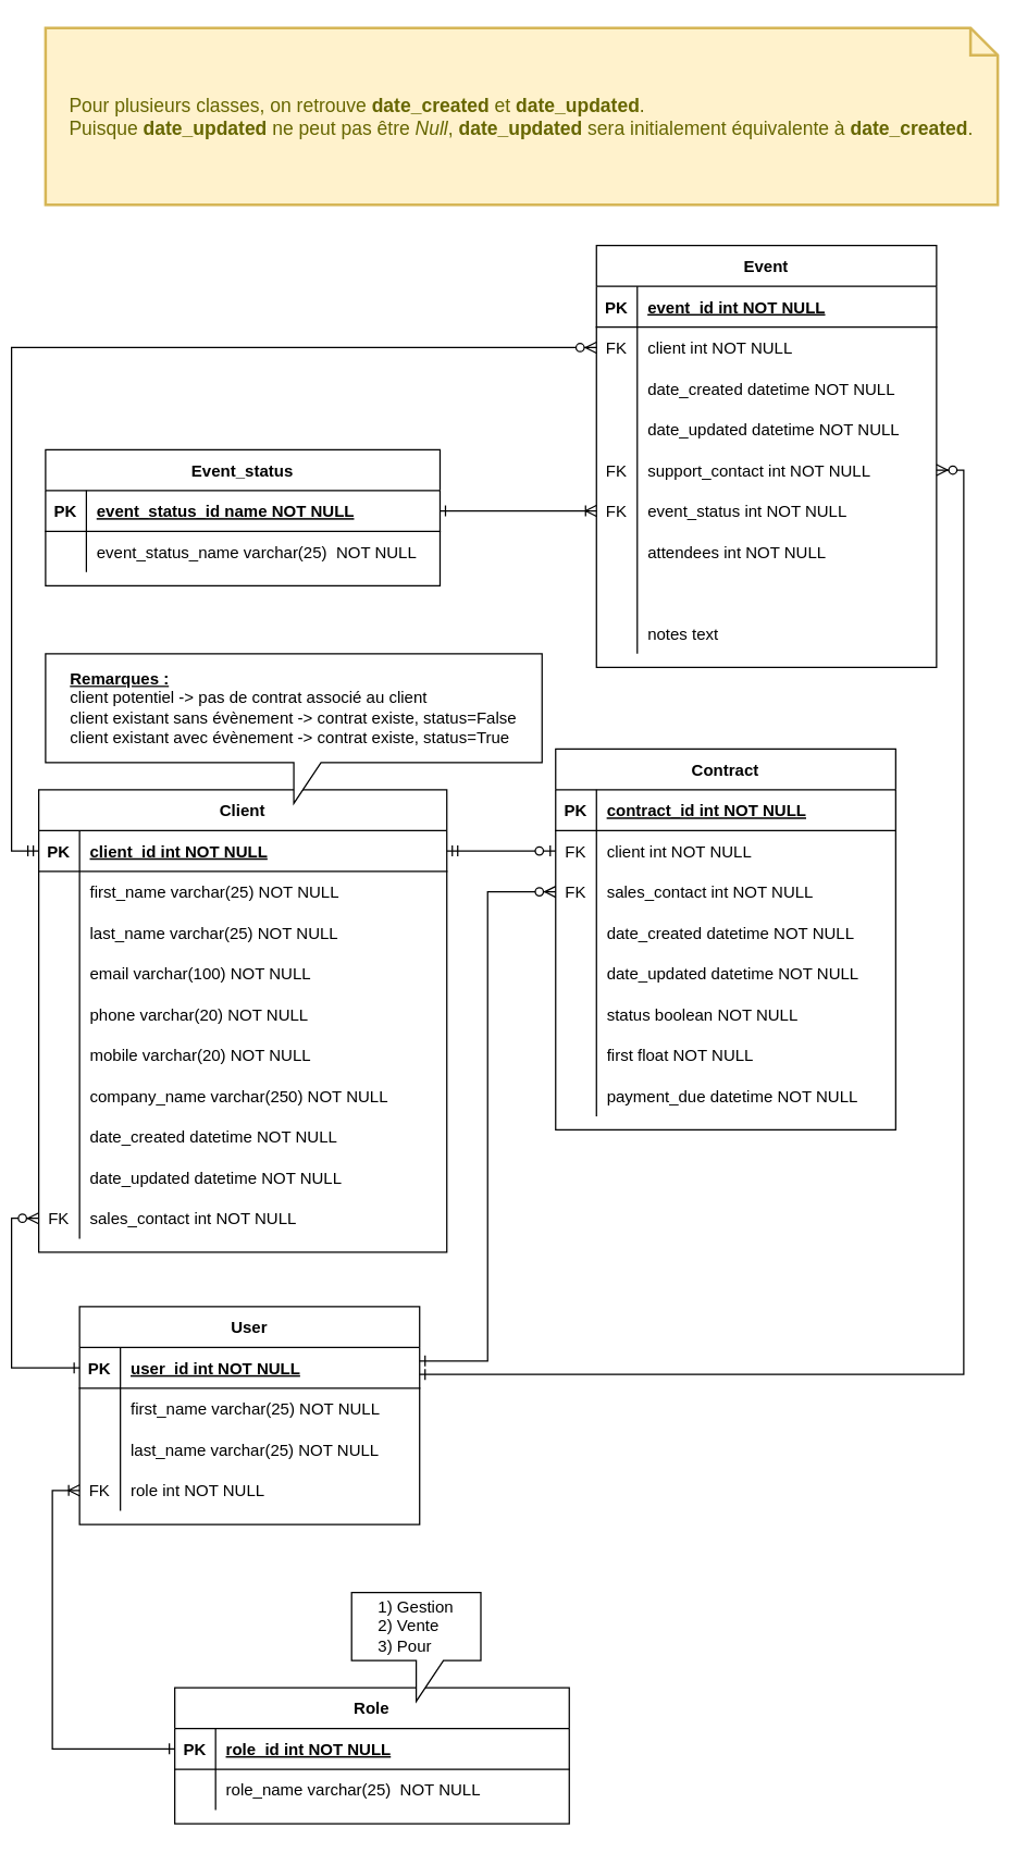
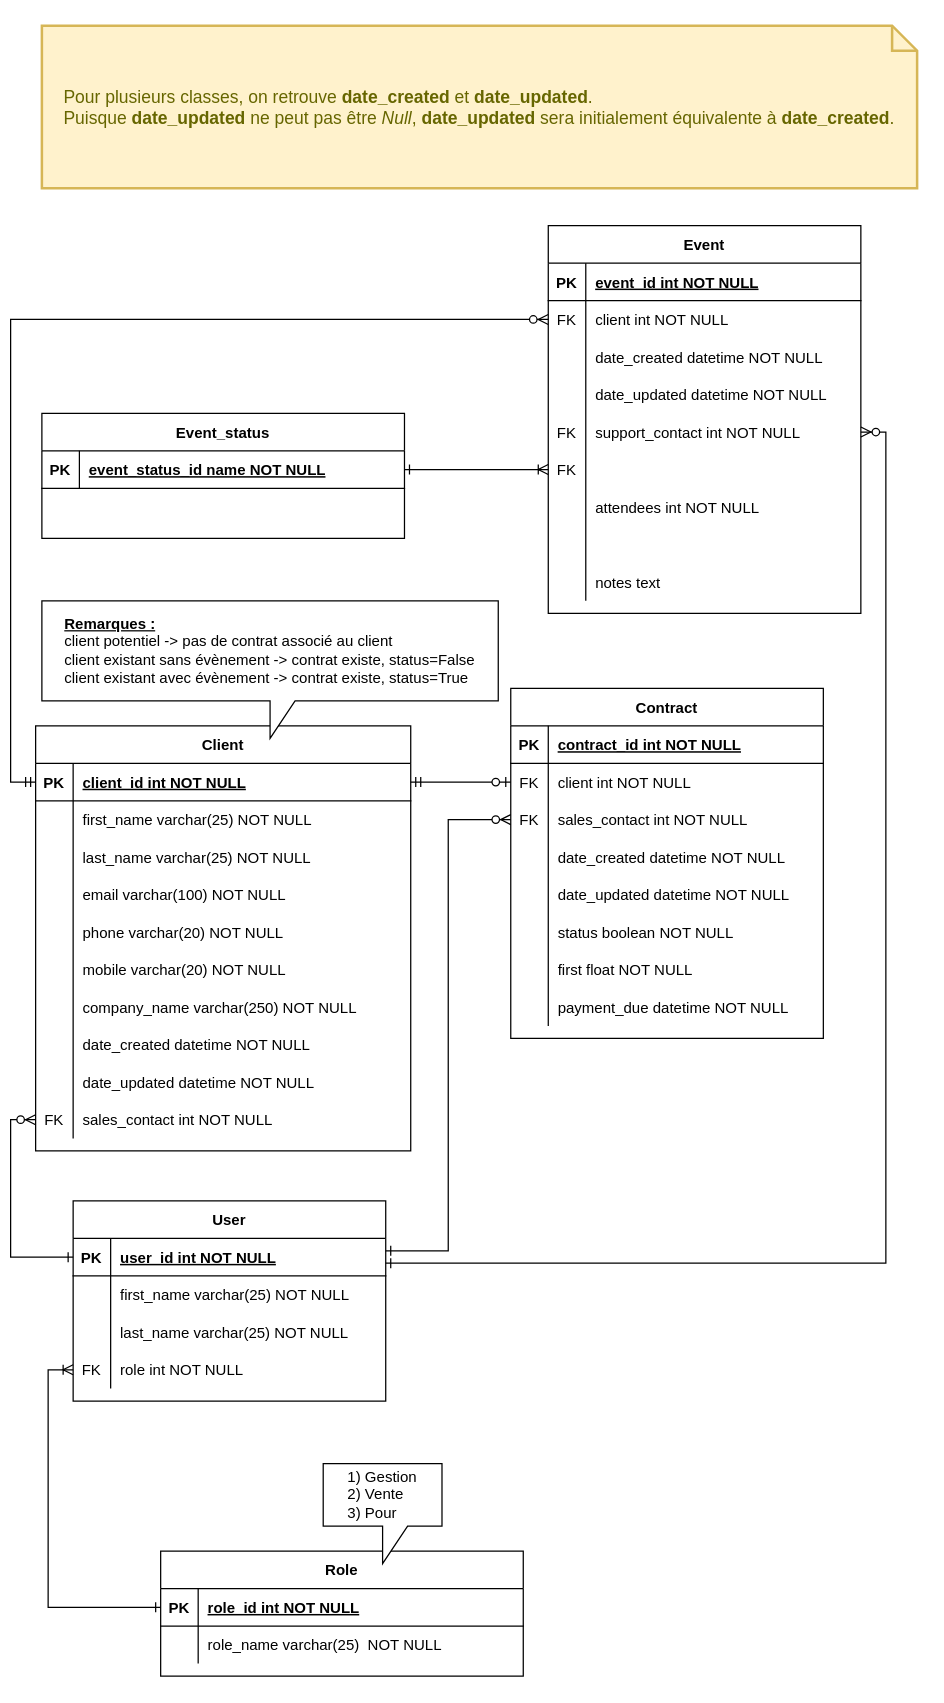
- <mxCell id="92" value="event_status int NOT NULL" style="shape=partialRectangle;overflow=hidden;connectable=0;fillColor=none;top=0;left=0;bottom=0;right=0;align=left;spacingLeft=6;" parent="90" vertex="1"><mxGeometry x="30" width="220" height="30" as="geometry" /></mxCell>
- <mxCell id="108" value="event_status_name varchar(25)  NOT NULL" style="shape=partialRectangle;overflow=hidden;connectable=0;fillColor=none;top=0;left=0;bottom=0;right=0;align=left;spacingLeft=6;" parent="106" vertex="1"><mxGeometry x="30" width="260" height="30" as="geometry" /></mxCell>
